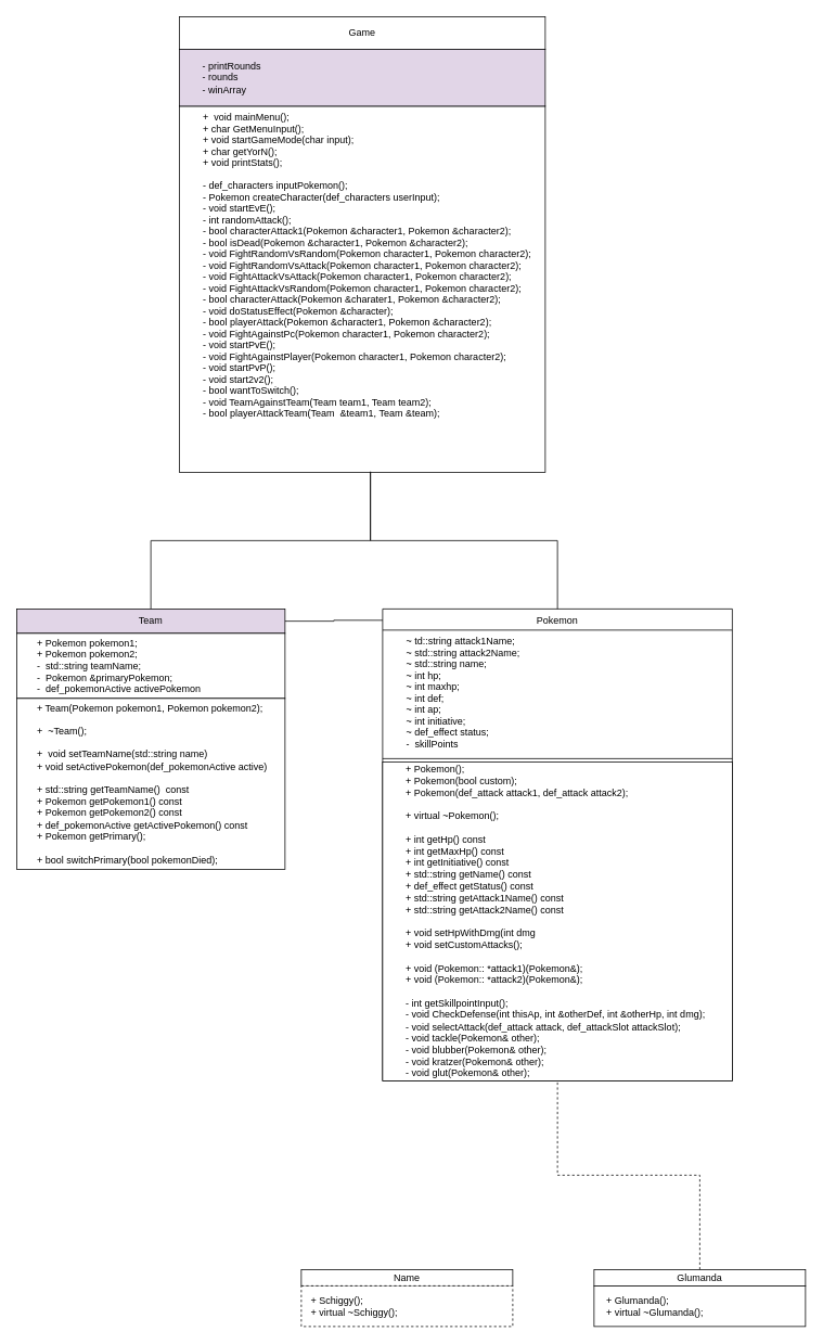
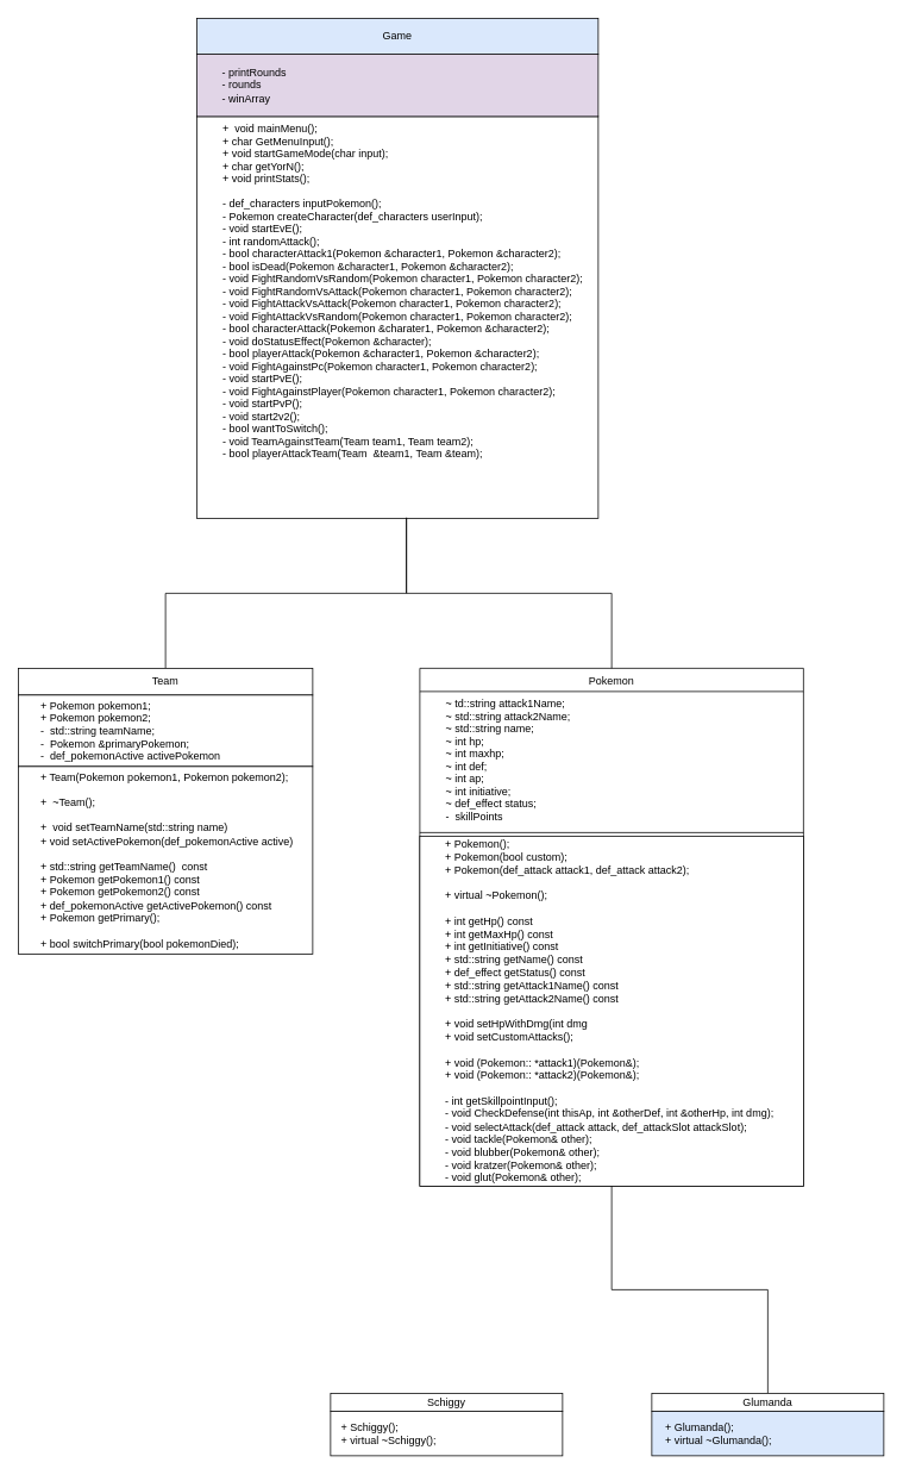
- <mxCell id="9" value="Game" style="rounded=0;whiteSpace=wrap;html=1;" vertex="1" parent="1"><mxGeometry x="220" y="20" width="450" height="40" as="geometry" /></mxCell>
+ <mxCell id="9" value="Game" style="rounded=0;whiteSpace=wrap;html=1;fillColor=#dae8fc;" vertex="1" parent="1"><mxGeometry x="220" y="20" width="450" height="40" as="geometry" /></mxCell>
- <mxCell id="18" value="Team" style="rounded=0;whiteSpace=wrap;html=1;fillColor=#e1d5e7;" vertex="1" parent="1"><mxGeometry x="20" y="748" width="330" height="30" as="geometry" /></mxCell>
+ <mxCell id="18" value="Team" style="rounded=0;whiteSpace=wrap;html=1;" vertex="1" parent="1"><mxGeometry x="20" y="748" width="330" height="30" as="geometry" /></mxCell>
- <mxCell id="17" style="edgeStyle=orthogonalEdgeStyle;rounded=0;orthogonalLoop=1;jettySize=auto;html=1;exitX=1;exitY=0.5;exitDx=0;exitDy=0;entryX=0;entryY=0.024;entryDx=0;entryDy=0;entryPerimeter=0;endArrow=none;endFill=0;" edge="1" parent="1" source="18" target="3"><mxGeometry relative="1" as="geometry" /></mxCell>
- <mxCell id="13" style="edgeStyle=orthogonalEdgeStyle;rounded=0;orthogonalLoop=1;jettySize=auto;html=1;exitX=0.5;exitY=0;exitDx=0;exitDy=0;entryX=0.5;entryY=1;entryDx=0;entryDy=0;endArrow=none;endFill=0;dashed=1;" edge="1" parent="1" source="14" target="3"><mxGeometry relative="1" as="geometry" /></mxCell>
+ <mxCell id="13" style="edgeStyle=orthogonalEdgeStyle;rounded=0;orthogonalLoop=1;jettySize=auto;html=1;exitX=0.5;exitY=0;exitDx=0;exitDy=0;entryX=0.5;entryY=1;entryDx=0;entryDy=0;endArrow=none;endFill=0;" edge="1" parent="1" source="14" target="3"><mxGeometry relative="1" as="geometry" /></mxCell>
- <mxCell id="11" value="Name" style="rounded=0;whiteSpace=wrap;html=1;" vertex="1" parent="1"><mxGeometry x="370" y="1560" width="260" height="20" as="geometry" /></mxCell>
+ <mxCell id="11" value="Schiggy" style="rounded=0;whiteSpace=wrap;html=1;" vertex="1" parent="1"><mxGeometry x="370" y="1560" width="260" height="20" as="geometry" /></mxCell>
- <mxCell id="12" value="&amp;nbsp; &amp;nbsp;+ Schiggy();&lt;br&gt;&amp;nbsp; &amp;nbsp;+ virtual ~Schiggy();" style="rounded=0;whiteSpace=wrap;html=1;align=left;dashed=1;" vertex="1" parent="1"><mxGeometry x="370" y="1580" width="260" height="50" as="geometry" /></mxCell>
+ <mxCell id="12" value="&amp;nbsp; &amp;nbsp;+ Schiggy();&lt;br&gt;&amp;nbsp; &amp;nbsp;+ virtual ~Schiggy();" style="rounded=0;whiteSpace=wrap;html=1;align=left;" vertex="1" parent="1"><mxGeometry x="370" y="1580" width="260" height="50" as="geometry" /></mxCell>
- <mxCell id="15" value="&amp;nbsp; &amp;nbsp; + Glumanda();&lt;br&gt;&amp;nbsp; &amp;nbsp; + virtual ~Glumanda();" style="rounded=0;whiteSpace=wrap;html=1;align=left;" vertex="1" parent="1"><mxGeometry x="730" y="1580" width="260" height="50" as="geometry" /></mxCell>
+ <mxCell id="15" value="&amp;nbsp; &amp;nbsp; + Glumanda();&lt;br&gt;&amp;nbsp; &amp;nbsp; + virtual ~Glumanda();" style="rounded=0;whiteSpace=wrap;html=1;align=left;fillColor=#dae8fc;" vertex="1" parent="1"><mxGeometry x="730" y="1580" width="260" height="50" as="geometry" /></mxCell>
